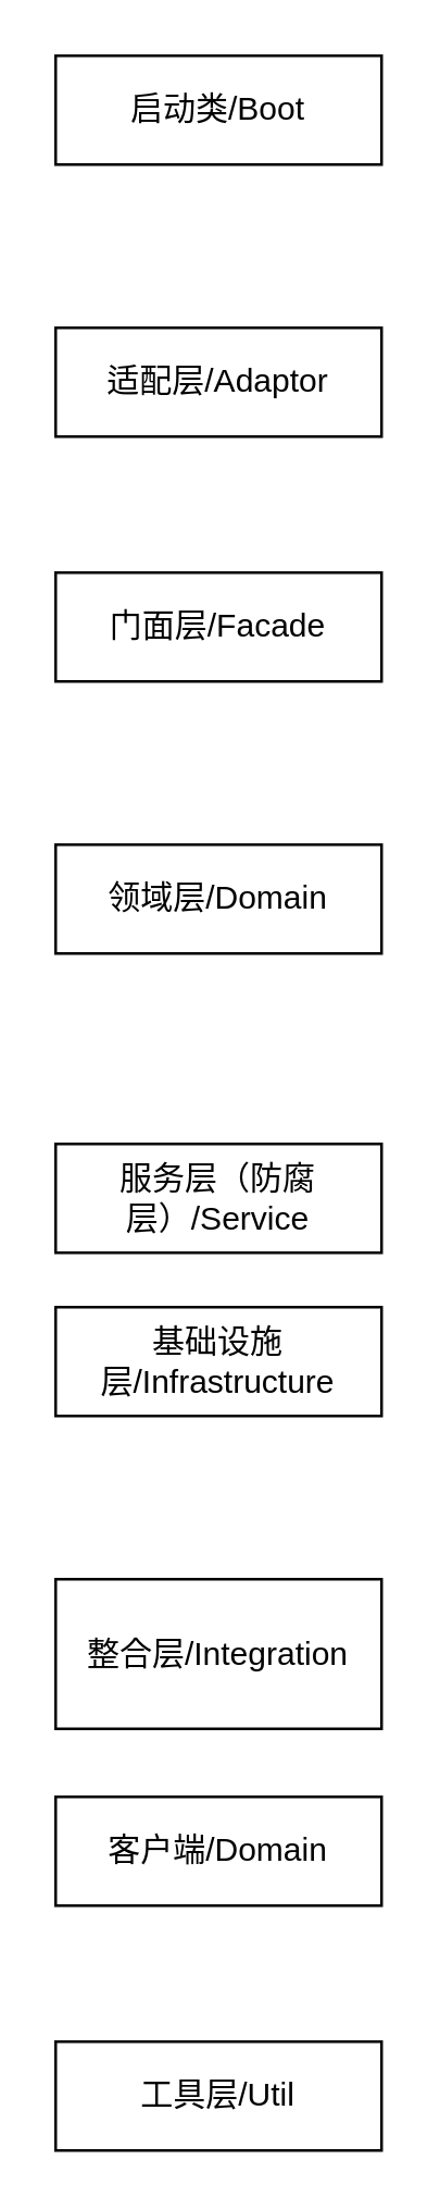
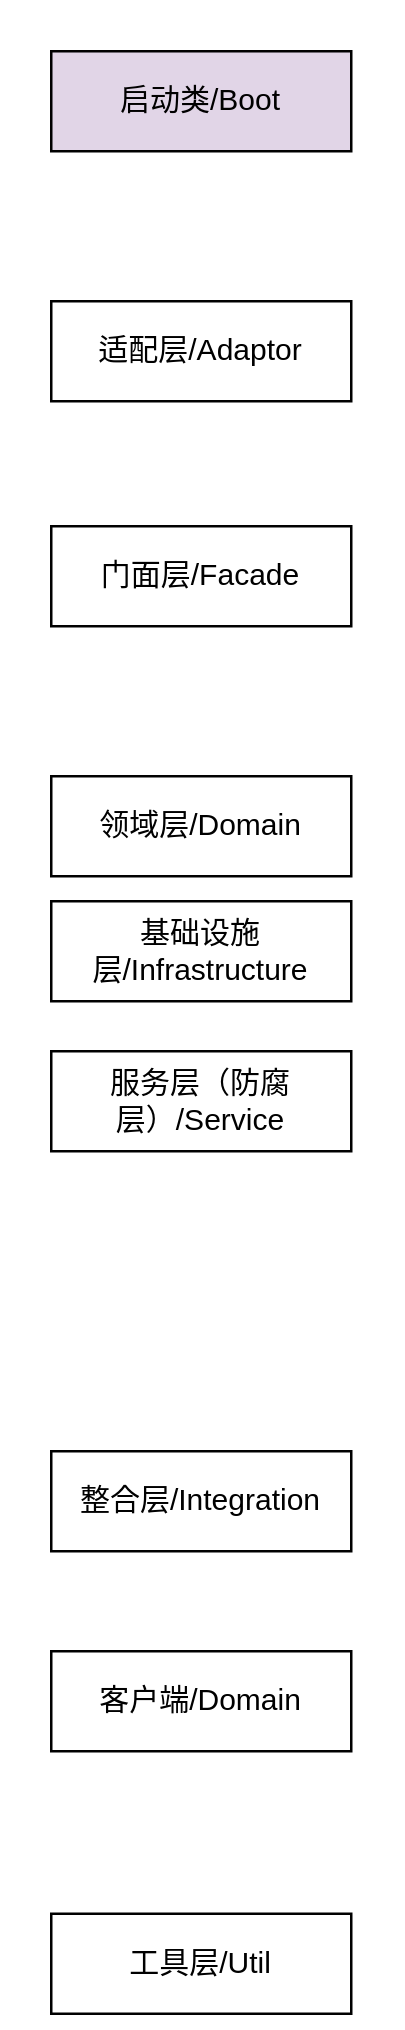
- <mxCell id="4" value="启动类/Boot" style="rounded=0;whiteSpace=wrap;html=1;" vertex="1" parent="1"><mxGeometry x="20" y="20" width="120" height="40" as="geometry" /></mxCell>
+ <mxCell id="4" value="启动类/Boot" style="rounded=0;whiteSpace=wrap;html=1;fillColor=#e1d5e7;" vertex="1" parent="1"><mxGeometry x="20" y="20" width="120" height="40" as="geometry" /></mxCell>
- <mxCell id="7" value="基础设施层/Infrastructure" style="rounded=0;whiteSpace=wrap;html=1;" vertex="1" parent="1"><mxGeometry x="20" y="480" width="120" height="40" as="geometry" /></mxCell>
+ <mxCell id="7" value="基础设施层/Infrastructure" style="rounded=0;whiteSpace=wrap;html=1;" vertex="1" parent="1"><mxGeometry x="20" y="360" width="120" height="40" as="geometry" /></mxCell>
- <mxCell id="8" value="整合层/Integration" style="rounded=0;whiteSpace=wrap;html=1;" vertex="1" parent="1"><mxGeometry x="20" y="580" width="120" height="55" as="geometry" /></mxCell>
+ <mxCell id="8" value="整合层/Integration" style="rounded=0;whiteSpace=wrap;html=1;" vertex="1" parent="1"><mxGeometry x="20" y="580" width="120" height="40" as="geometry" /></mxCell>
- <mxCell id="10" value="工具层/Util" style="rounded=0;whiteSpace=wrap;html=1;" vertex="1" parent="1"><mxGeometry x="20" y="750" width="120" height="40" as="geometry" /></mxCell>
+ <mxCell id="10" value="工具层/Util" style="rounded=0;whiteSpace=wrap;html=1;" vertex="1" parent="1"><mxGeometry x="20" y="765" width="120" height="40" as="geometry" /></mxCell>
